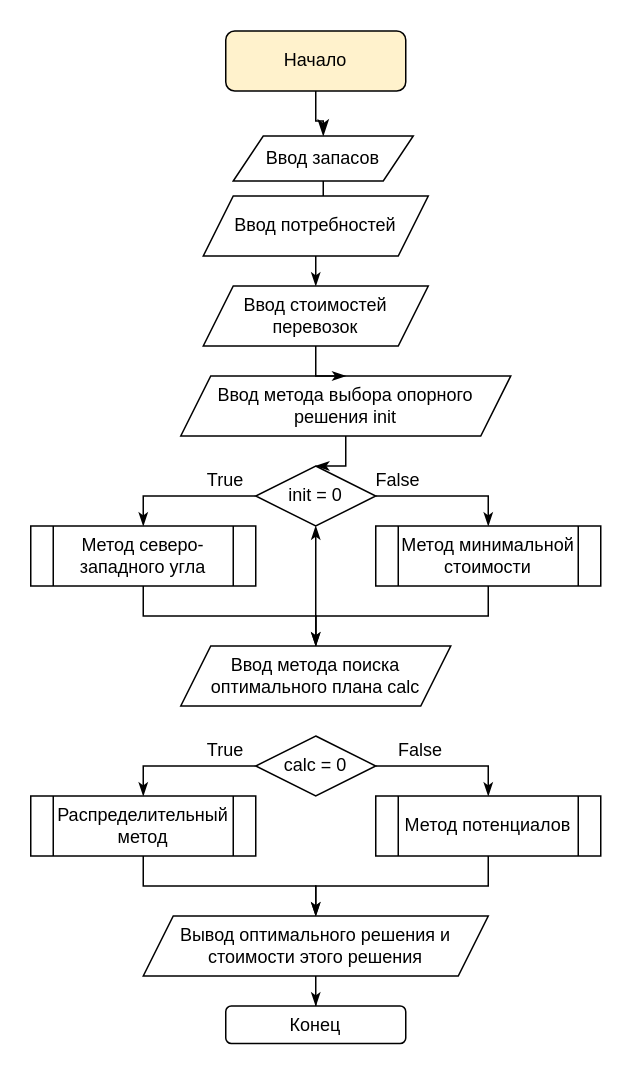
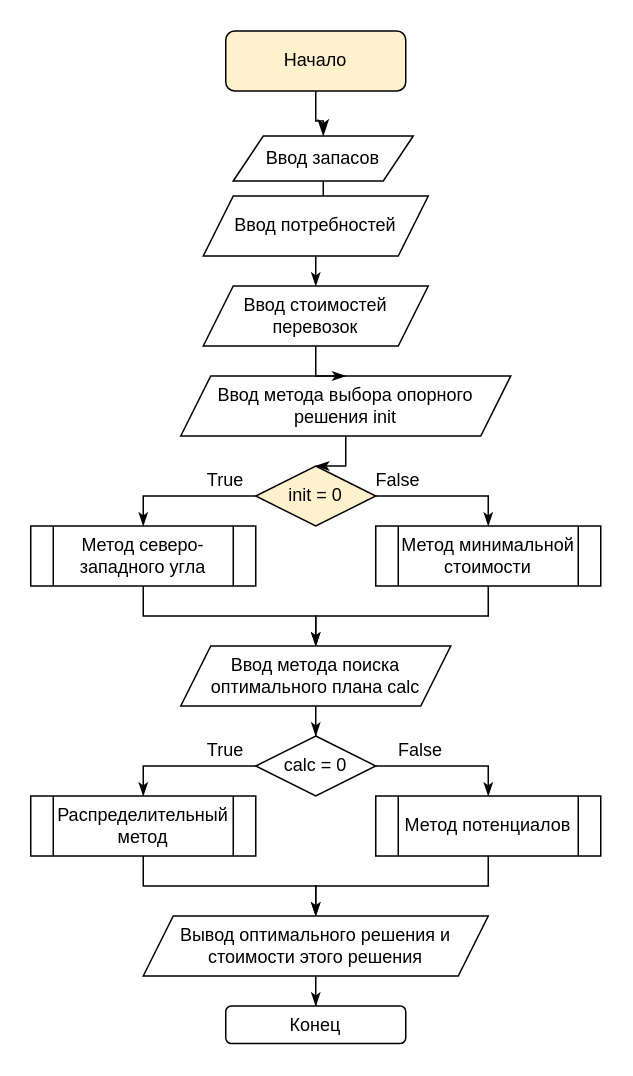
- <mxCell id="9" value="init = 0" style="rhombus;whiteSpace=wrap;html=1;" vertex="1" parent="1"><mxGeometry x="170" y="310" width="80" height="40" as="geometry" /></mxCell>
+ <mxCell id="9" value="init = 0" style="rhombus;whiteSpace=wrap;html=1;fillColor=#fff2cc;" vertex="1" parent="1"><mxGeometry x="170" y="310" width="80" height="40" as="geometry" /></mxCell>
- <mxCell id="19" style="edgeStyle=orthogonalEdgeStyle;rounded=0;orthogonalLoop=1;jettySize=auto;html=1;endArrow=classicThin;endFill=1;" edge="1" parent="1" source="20" target="9"><mxGeometry relative="1" as="geometry" /></mxCell>
+ <mxCell id="19" style="edgeStyle=orthogonalEdgeStyle;rounded=0;orthogonalLoop=1;jettySize=auto;html=1;endArrow=classicThin;endFill=1;" edge="1" parent="1" source="20" target="23"><mxGeometry relative="1" as="geometry" /></mxCell>
